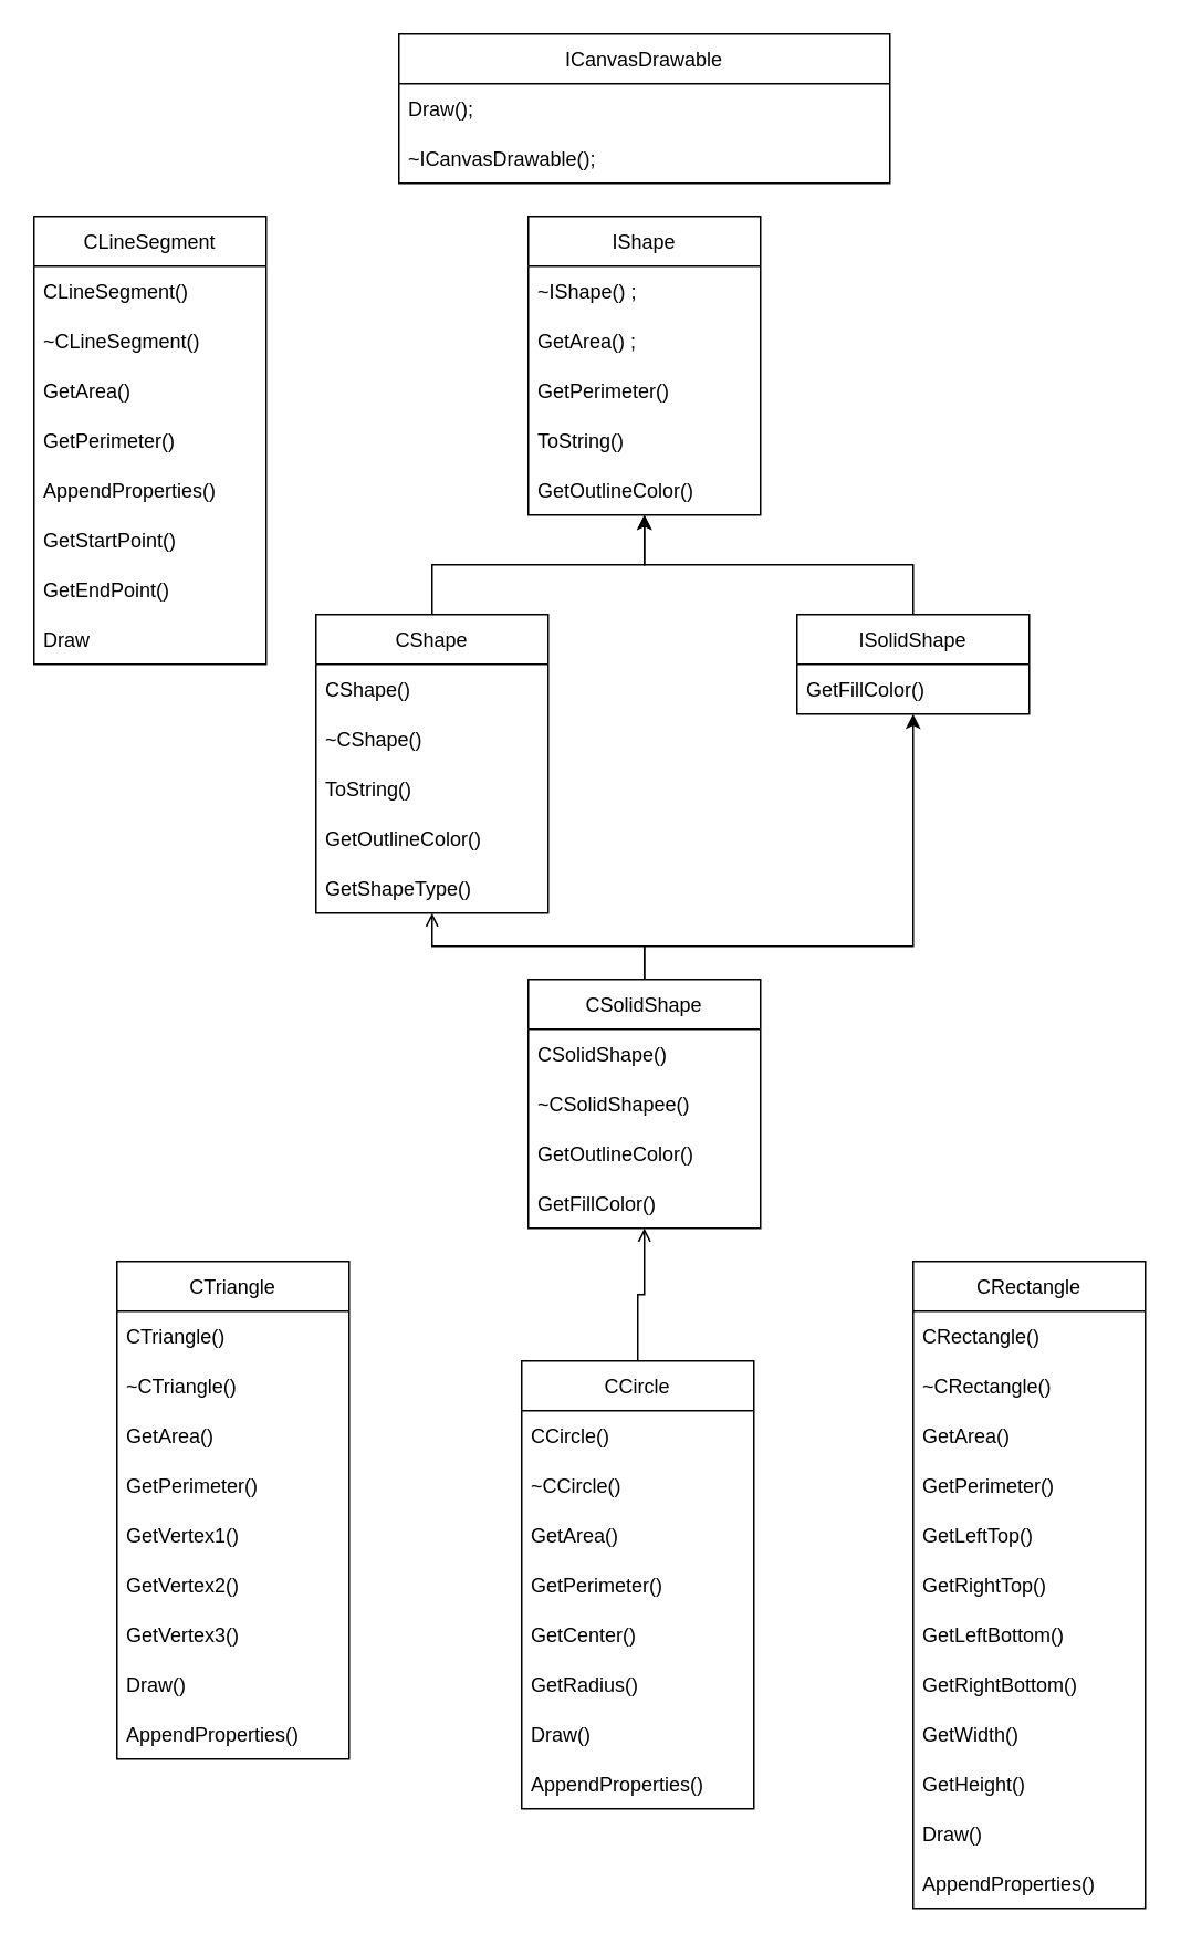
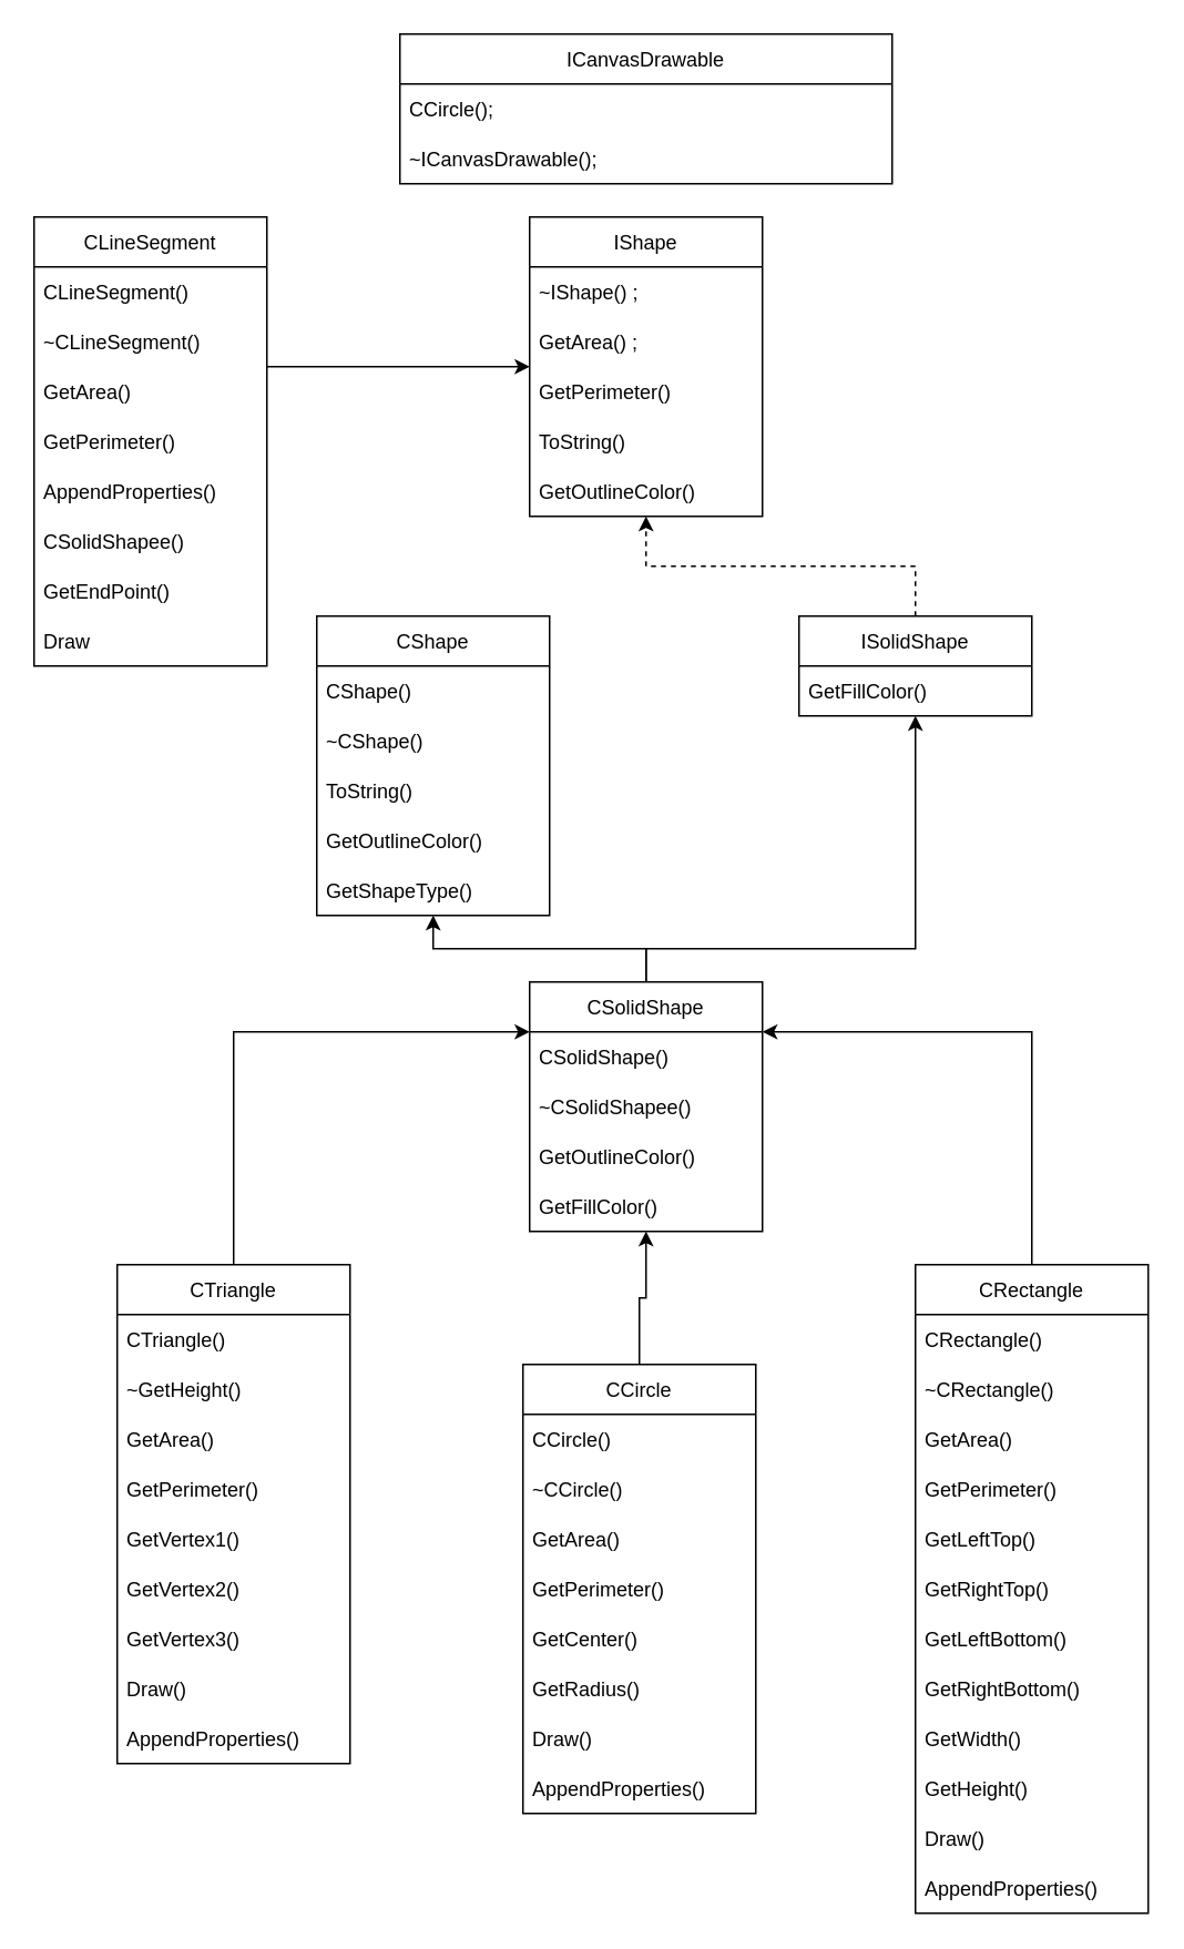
- <mxCell id="3" value="Draw();" style="text;strokeColor=none;fillColor=none;align=left;verticalAlign=middle;spacingLeft=4;spacingRight=4;overflow=hidden;points=[[0,0.5],[1,0.5]];portConstraint=eastwest;rotatable=0;" parent="2" vertex="1"><mxGeometry y="30" width="296" height="30" as="geometry" /></mxCell>
+ <mxCell id="3" value="CCircle();" style="text;strokeColor=none;fillColor=none;align=left;verticalAlign=middle;spacingLeft=4;spacingRight=4;overflow=hidden;points=[[0,0.5],[1,0.5]];portConstraint=eastwest;rotatable=0;" parent="2" vertex="1"><mxGeometry y="30" width="296" height="30" as="geometry" /></mxCell>
+ <mxCell id="14" style="edgeStyle=orthogonalEdgeStyle;rounded=0;orthogonalLoop=1;jettySize=auto;html=1;" parent="1" source="15" target="5" edge="1"><mxGeometry relative="1" as="geometry"><Array as="points"><mxPoint x="220" y="220" /></Array></mxGeometry></mxCell>
- <mxCell id="21" value="GetStartPoint()" style="text;strokeColor=none;fillColor=none;align=left;verticalAlign=middle;spacingLeft=4;spacingRight=4;overflow=hidden;points=[[0,0.5],[1,0.5]];portConstraint=eastwest;rotatable=0;" parent="15" vertex="1"><mxGeometry y="180" width="140" height="30" as="geometry" /></mxCell>
+ <mxCell id="21" value="CSolidShapee()" style="text;strokeColor=none;fillColor=none;align=left;verticalAlign=middle;spacingLeft=4;spacingRight=4;overflow=hidden;points=[[0,0.5],[1,0.5]];portConstraint=eastwest;rotatable=0;" parent="15" vertex="1"><mxGeometry y="180" width="140" height="30" as="geometry" /></mxCell>
- <mxCell id="59" style="edgeStyle=orthogonalEdgeStyle;rounded=0;orthogonalLoop=1;jettySize=auto;html=1;" edge="1" parent="1" source="60" target="5"><mxGeometry relative="1" as="geometry" /></mxCell>
- <mxCell id="11" style="edgeStyle=orthogonalEdgeStyle;rounded=0;orthogonalLoop=1;jettySize=auto;html=1;" parent="1" source="12" target="5" edge="1"><mxGeometry relative="1" as="geometry"><Array as="points"><mxPoint x="550" y="340" /><mxPoint x="388" y="340" /></Array></mxGeometry></mxCell>
+ <mxCell id="11" style="edgeStyle=orthogonalEdgeStyle;rounded=0;orthogonalLoop=1;jettySize=auto;html=1;dashed=1;" parent="1" source="12" target="5" edge="1"><mxGeometry relative="1" as="geometry"><Array as="points"><mxPoint x="550" y="340" /><mxPoint x="388" y="340" /></Array></mxGeometry></mxCell>
- <mxCell id="66" style="edgeStyle=orthogonalEdgeStyle;rounded=0;orthogonalLoop=1;jettySize=auto;html=1;endArrow=open;" edge="1" parent="1" source="68" target="60"><mxGeometry relative="1" as="geometry" /></mxCell>
+ <mxCell id="66" style="edgeStyle=orthogonalEdgeStyle;rounded=0;orthogonalLoop=1;jettySize=auto;html=1;" edge="1" parent="1" source="68" target="60"><mxGeometry relative="1" as="geometry" /></mxCell>
+ <mxCell id="24" style="edgeStyle=orthogonalEdgeStyle;rounded=0;orthogonalLoop=1;jettySize=auto;html=1;" edge="1" parent="1" source="25" target="68"><mxGeometry relative="1" as="geometry"><Array as="points"><mxPoint x="140" y="620" /></Array></mxGeometry></mxCell>
+ <mxCell id="45" style="edgeStyle=orthogonalEdgeStyle;rounded=0;orthogonalLoop=1;jettySize=auto;html=1;" edge="1" parent="1" source="46" target="68"><mxGeometry relative="1" as="geometry"><Array as="points"><mxPoint x="620" y="620" /></Array></mxGeometry></mxCell>
- <mxCell id="35" style="edgeStyle=orthogonalEdgeStyle;rounded=0;orthogonalLoop=1;jettySize=auto;html=1;endArrow=open;" edge="1" parent="1" source="36" target="68"><mxGeometry relative="1" as="geometry" /></mxCell>
+ <mxCell id="35" style="edgeStyle=orthogonalEdgeStyle;rounded=0;orthogonalLoop=1;jettySize=auto;html=1;" edge="1" parent="1" source="36" target="68"><mxGeometry relative="1" as="geometry" /></mxCell>
- <mxCell id="27" value="~CTriangle()" style="text;strokeColor=none;fillColor=none;align=left;verticalAlign=middle;spacingLeft=4;spacingRight=4;overflow=hidden;points=[[0,0.5],[1,0.5]];portConstraint=eastwest;rotatable=0;" parent="25" vertex="1"><mxGeometry y="60" width="140" height="30" as="geometry" /></mxCell>
+ <mxCell id="27" value="~GetHeight()" style="text;strokeColor=none;fillColor=none;align=left;verticalAlign=middle;spacingLeft=4;spacingRight=4;overflow=hidden;points=[[0,0.5],[1,0.5]];portConstraint=eastwest;rotatable=0;" parent="25" vertex="1"><mxGeometry y="60" width="140" height="30" as="geometry" /></mxCell>
